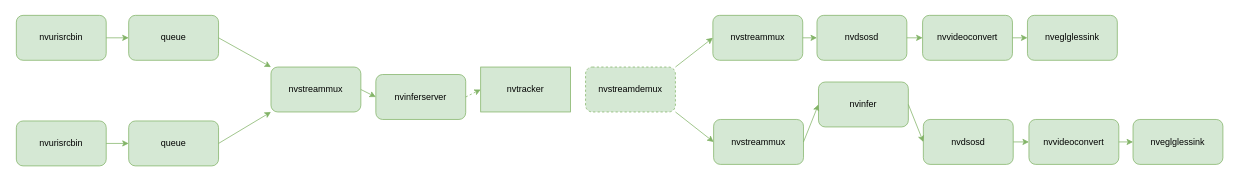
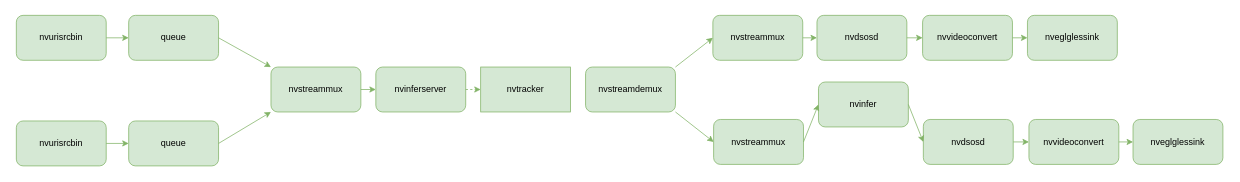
- <mxCell id="13" value="nvstreamdemux" style="rounded=1;whiteSpace=wrap;html=1;fillColor=#d5e8d4;strokeColor=#82b366;dashed=1;" parent="1" vertex="1"><mxGeometry x="780" y="89" width="120" height="60" as="geometry" /></mxCell>
+ <mxCell id="13" value="nvstreamdemux" style="rounded=1;whiteSpace=wrap;html=1;fillColor=#d5e8d4;strokeColor=#82b366;" parent="1" vertex="1"><mxGeometry x="780" y="89" width="120" height="60" as="geometry" /></mxCell>
- <mxCell id="11" value="nvinferserver" style="rounded=1;whiteSpace=wrap;html=1;fillColor=#d5e8d4;strokeColor=#82b366;" parent="1" vertex="1"><mxGeometry x="500" y="99" width="120" height="60" as="geometry" /></mxCell>
+ <mxCell id="11" value="nvinferserver" style="rounded=1;whiteSpace=wrap;html=1;fillColor=#d5e8d4;strokeColor=#82b366;" parent="1" vertex="1"><mxGeometry x="500" y="89" width="120" height="60" as="geometry" /></mxCell>
